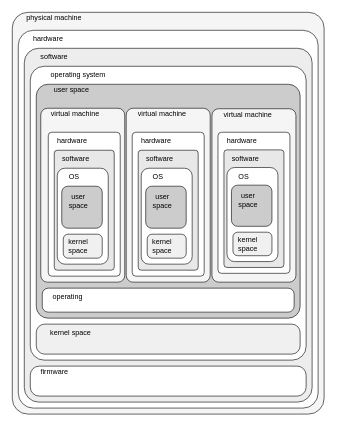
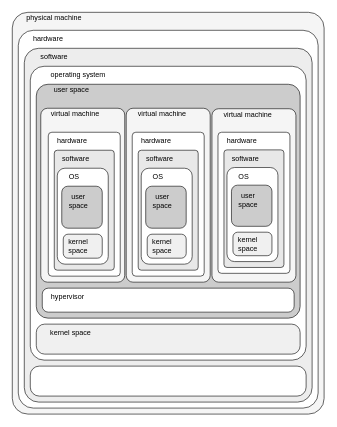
- <mxCell id="55" value="operating" style="text;html=1;strokeColor=none;fillColor=none;align=center;verticalAlign=middle;whiteSpace=wrap;rounded=0;" parent="1" vertex="1"><mxGeometry x="70" y="480" width="85" height="30" as="geometry" /></mxCell>
+ <mxCell id="55" value="hypervisor" style="text;html=1;strokeColor=none;fillColor=none;align=center;verticalAlign=middle;whiteSpace=wrap;rounded=0;" parent="1" vertex="1"><mxGeometry x="70" y="480" width="85" height="30" as="geometry" /></mxCell>
- <mxCell id="13" value="firmware" style="text;html=1;strokeColor=none;fillColor=none;align=center;verticalAlign=middle;whiteSpace=wrap;rounded=0;" parent="1" vertex="1"><mxGeometry x="52.5" y="610" width="75" height="20" as="geometry" /></mxCell>
